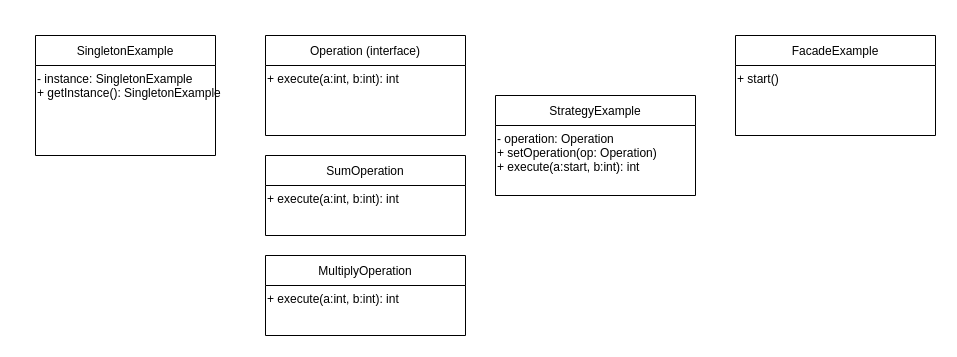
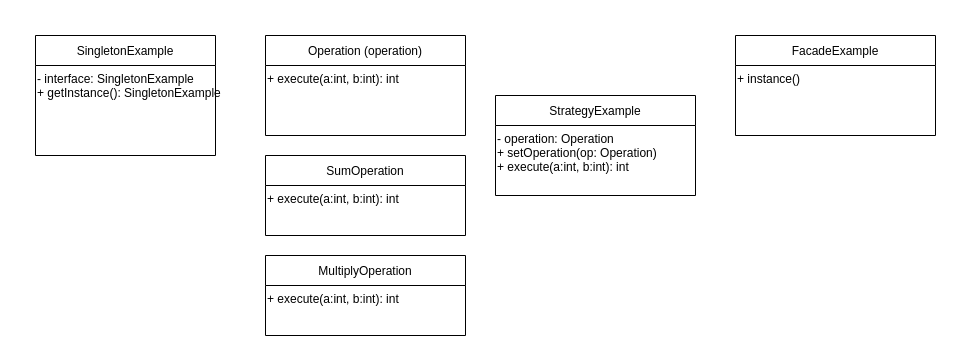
- <mxCell id="4" value="Operation (interface)" style="shape=swimlane;childLayout=stackLayout;horizontal=1;startSize=30;" vertex="1" parent="1"><mxGeometry x="250" y="20" width="200" height="100" as="geometry" /></mxCell>
+ <mxCell id="4" value="Operation (operation)" style="shape=swimlane;childLayout=stackLayout;horizontal=1;startSize=30;" vertex="1" parent="1"><mxGeometry x="250" y="20" width="200" height="100" as="geometry" /></mxCell>
- <mxCell id="3" value="- instance: SingletonExample&#10;+ getInstance(): SingletonExample" style="text;strokeColor=none;fillColor=none;" vertex="1" parent="2"><mxGeometry y="30" width="180" height="90" as="geometry" /></mxCell>
+ <mxCell id="3" value="- interface: SingletonExample&#10;+ getInstance(): SingletonExample" style="text;strokeColor=none;fillColor=none;" vertex="1" parent="2"><mxGeometry y="30" width="180" height="90" as="geometry" /></mxCell>
- <mxCell id="13" value="+ start()" style="text;strokeColor=none;fillColor=none;" vertex="1" parent="12"><mxGeometry y="30" width="200" height="70" as="geometry" /></mxCell>
+ <mxCell id="13" value="+ instance()" style="text;strokeColor=none;fillColor=none;" vertex="1" parent="12"><mxGeometry y="30" width="200" height="70" as="geometry" /></mxCell>
- <mxCell id="11" value="- operation: Operation&#10;+ setOperation(op: Operation)&#10;+ execute(a:start, b:int): int" style="text;strokeColor=none;fillColor=none;" vertex="1" parent="10"><mxGeometry y="30" width="200" height="70" as="geometry" /></mxCell>
+ <mxCell id="11" value="- operation: Operation&#10;+ setOperation(op: Operation)&#10;+ execute(a:int, b:int): int" style="text;strokeColor=none;fillColor=none;" vertex="1" parent="10"><mxGeometry y="30" width="200" height="70" as="geometry" /></mxCell>
